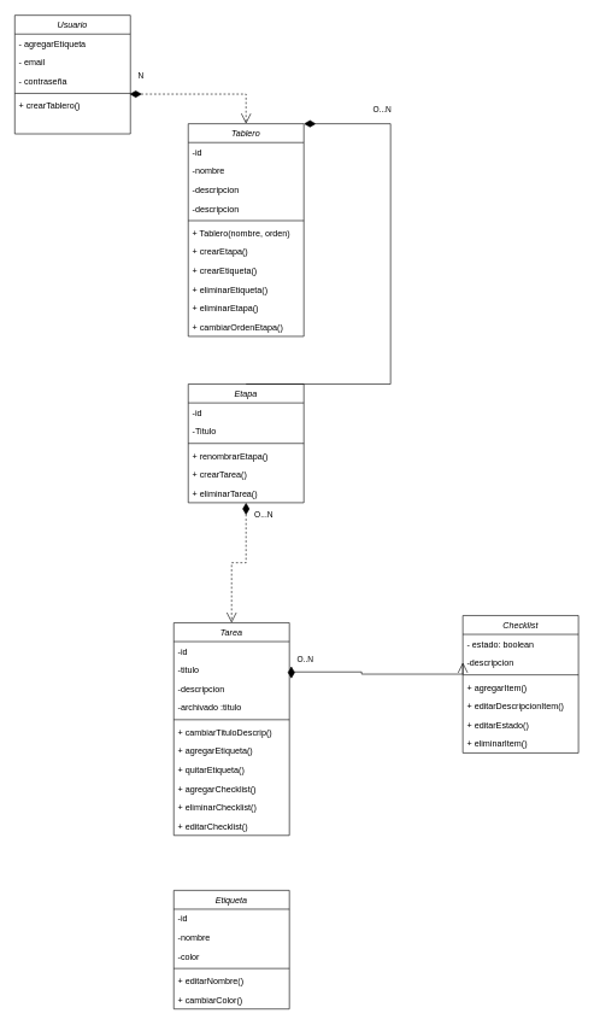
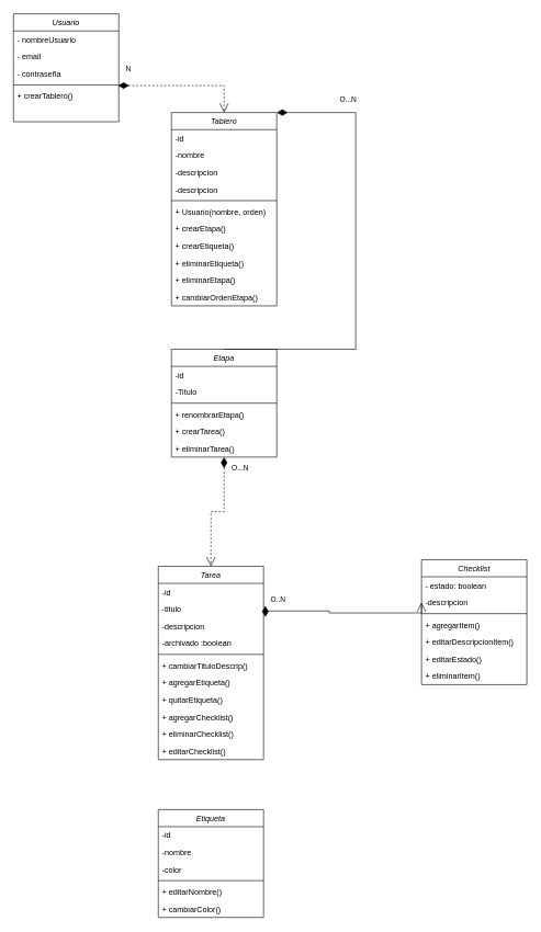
- <mxCell id="15" value="- agregarEtiqueta" style="text;align=left;verticalAlign=top;spacingLeft=4;spacingRight=4;overflow=hidden;rotatable=0;points=[[0,0.5],[1,0.5]];portConstraint=eastwest;rounded=0;shadow=0;html=0;" parent="14" vertex="1"><mxGeometry y="26" width="160" height="26" as="geometry" /></mxCell>
+ <mxCell id="15" value="- nombreUsuario" style="text;align=left;verticalAlign=top;spacingLeft=4;spacingRight=4;overflow=hidden;rotatable=0;points=[[0,0.5],[1,0.5]];portConstraint=eastwest;rounded=0;shadow=0;html=0;" parent="14" vertex="1"><mxGeometry y="26" width="160" height="26" as="geometry" /></mxCell>
- <mxCell id="41" value="+ Tablero(nombre, orden)" style="text;align=left;verticalAlign=top;spacingLeft=4;spacingRight=4;overflow=hidden;rotatable=0;points=[[0,0.5],[1,0.5]];portConstraint=eastwest;" parent="35" vertex="1"><mxGeometry y="138" width="160" height="26" as="geometry" /></mxCell>
+ <mxCell id="41" value="+ Usuario(nombre, orden)" style="text;align=left;verticalAlign=top;spacingLeft=4;spacingRight=4;overflow=hidden;rotatable=0;points=[[0,0.5],[1,0.5]];portConstraint=eastwest;" parent="35" vertex="1"><mxGeometry y="138" width="160" height="26" as="geometry" /></mxCell>
- <mxCell id="6" value="-archivado :titulo" style="text;align=left;verticalAlign=top;spacingLeft=4;spacingRight=4;overflow=hidden;rotatable=0;points=[[0,0.5],[1,0.5]];portConstraint=eastwest;rounded=0;shadow=0;html=0;" parent="2" vertex="1"><mxGeometry y="104" width="160" height="26" as="geometry" /></mxCell>
+ <mxCell id="6" value="-archivado :boolean" style="text;align=left;verticalAlign=top;spacingLeft=4;spacingRight=4;overflow=hidden;rotatable=0;points=[[0,0.5],[1,0.5]];portConstraint=eastwest;rounded=0;shadow=0;html=0;" parent="2" vertex="1"><mxGeometry y="104" width="160" height="26" as="geometry" /></mxCell>
